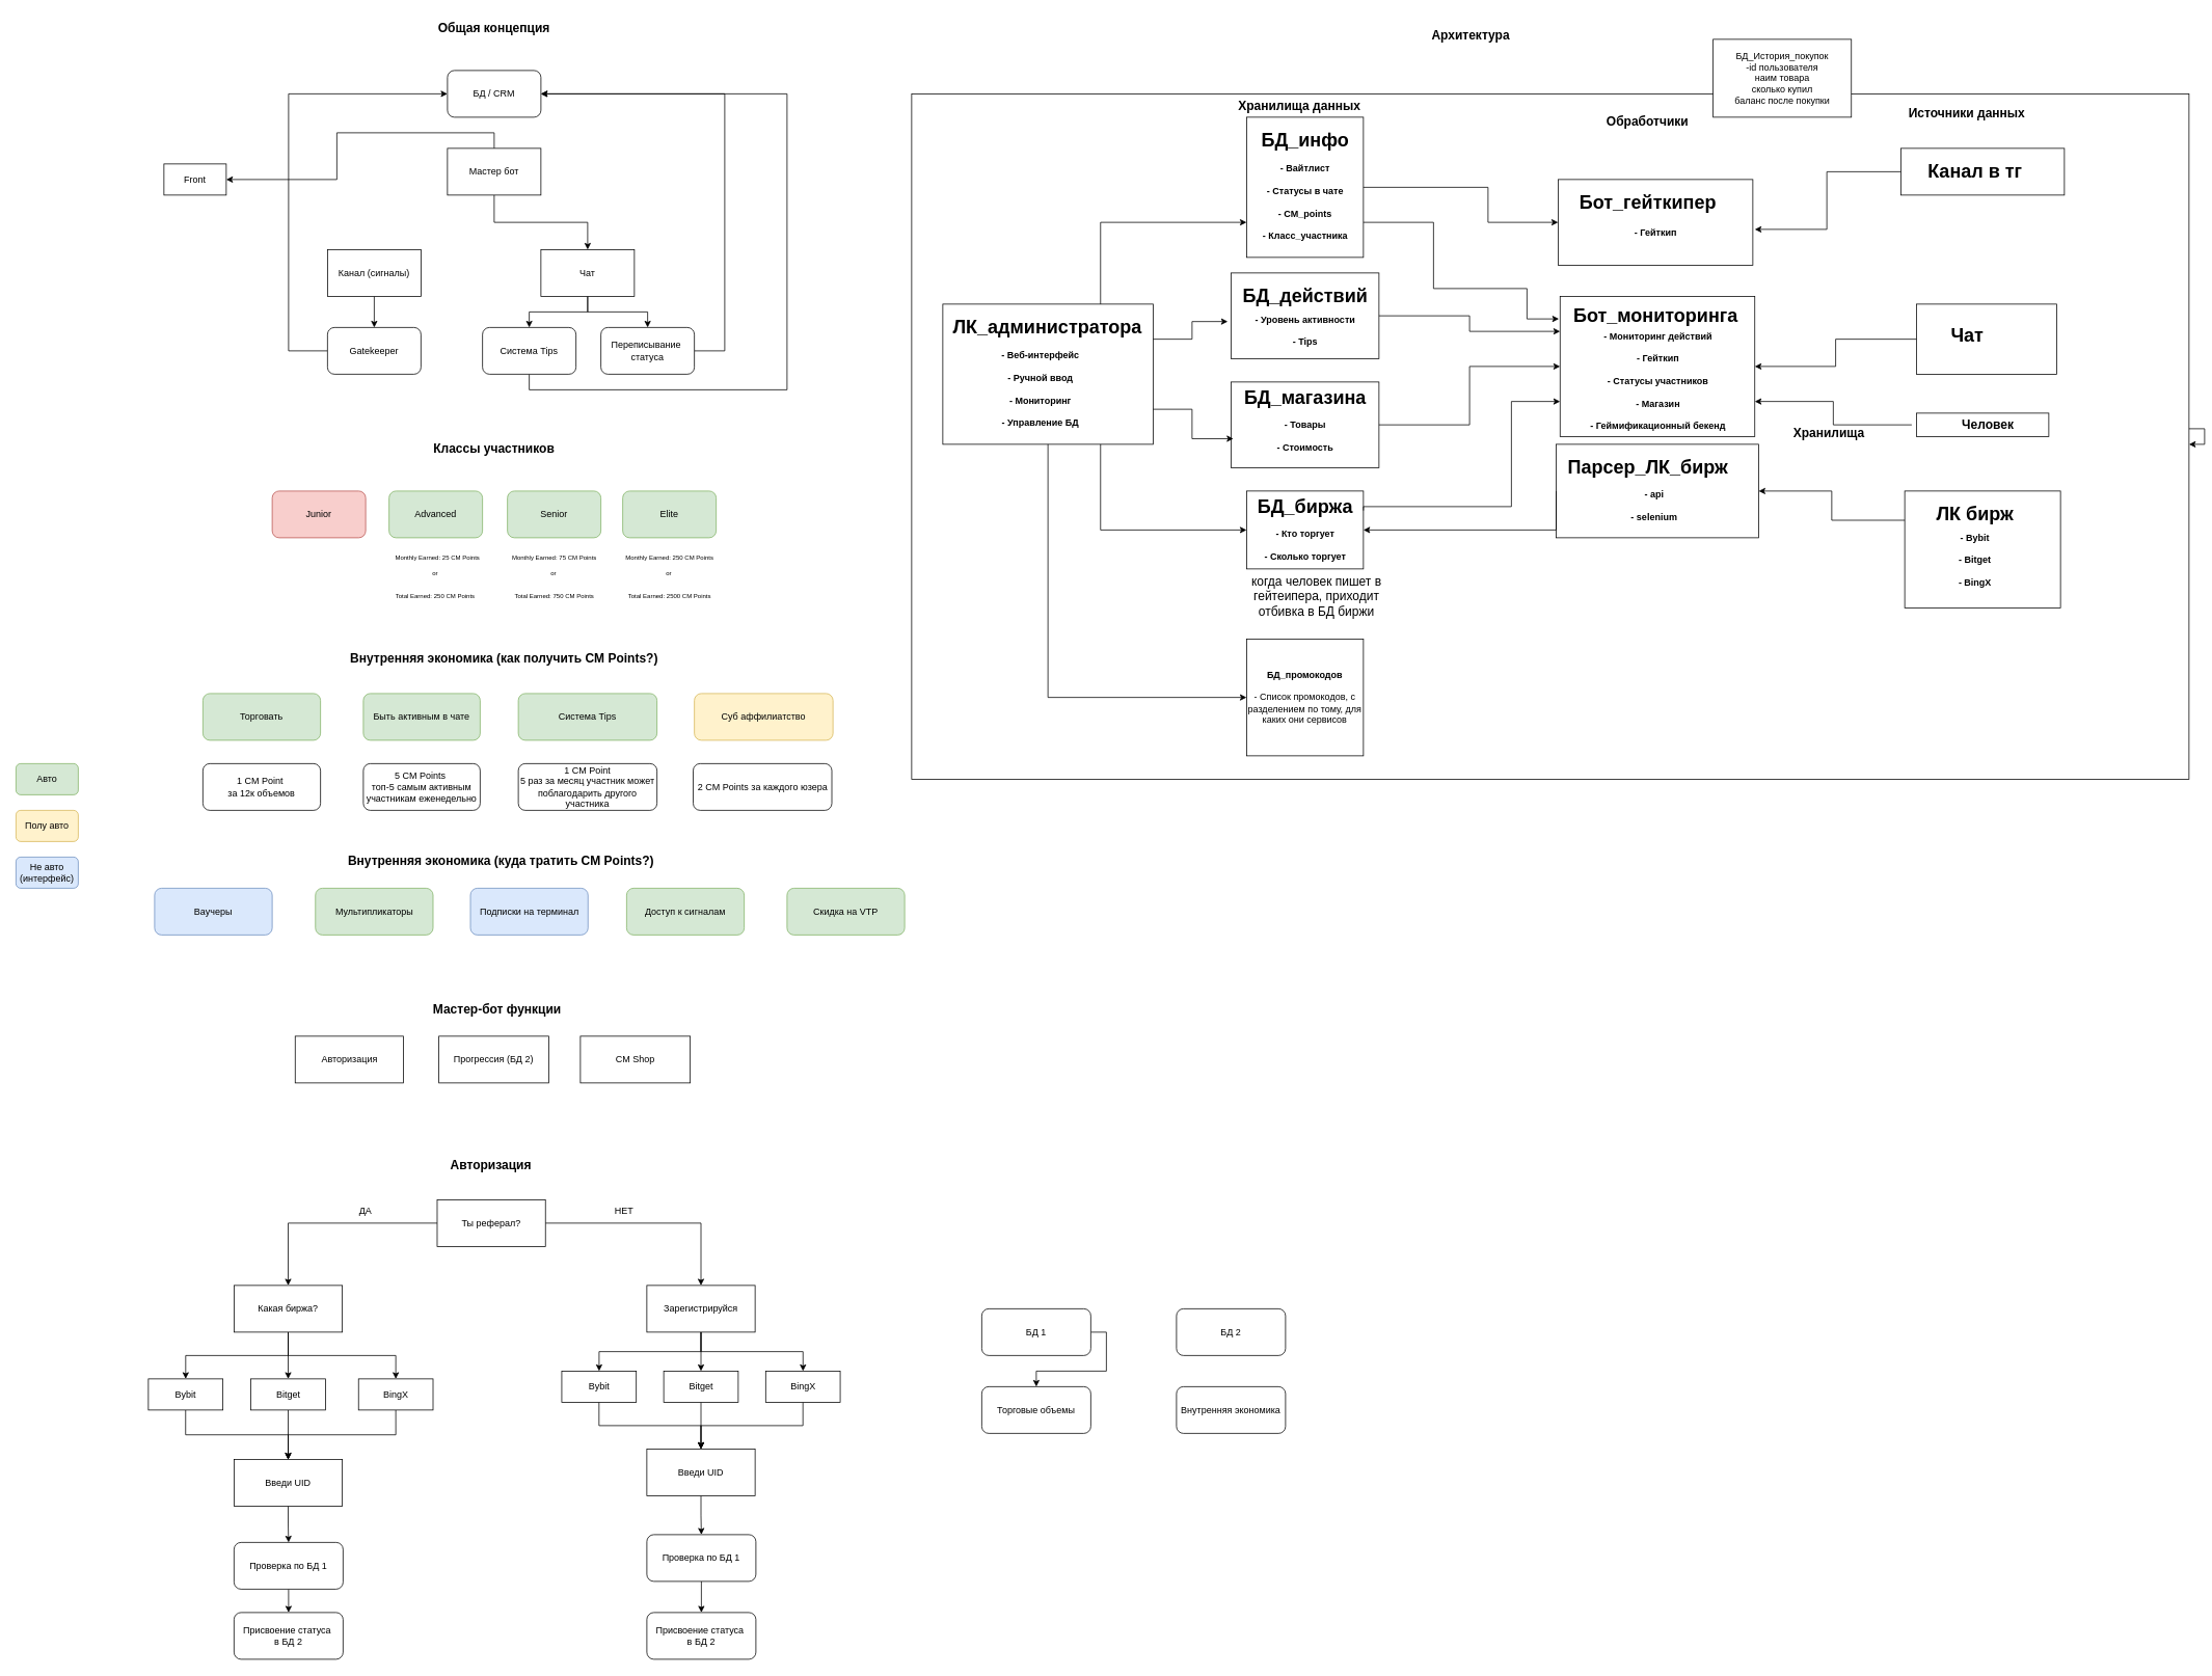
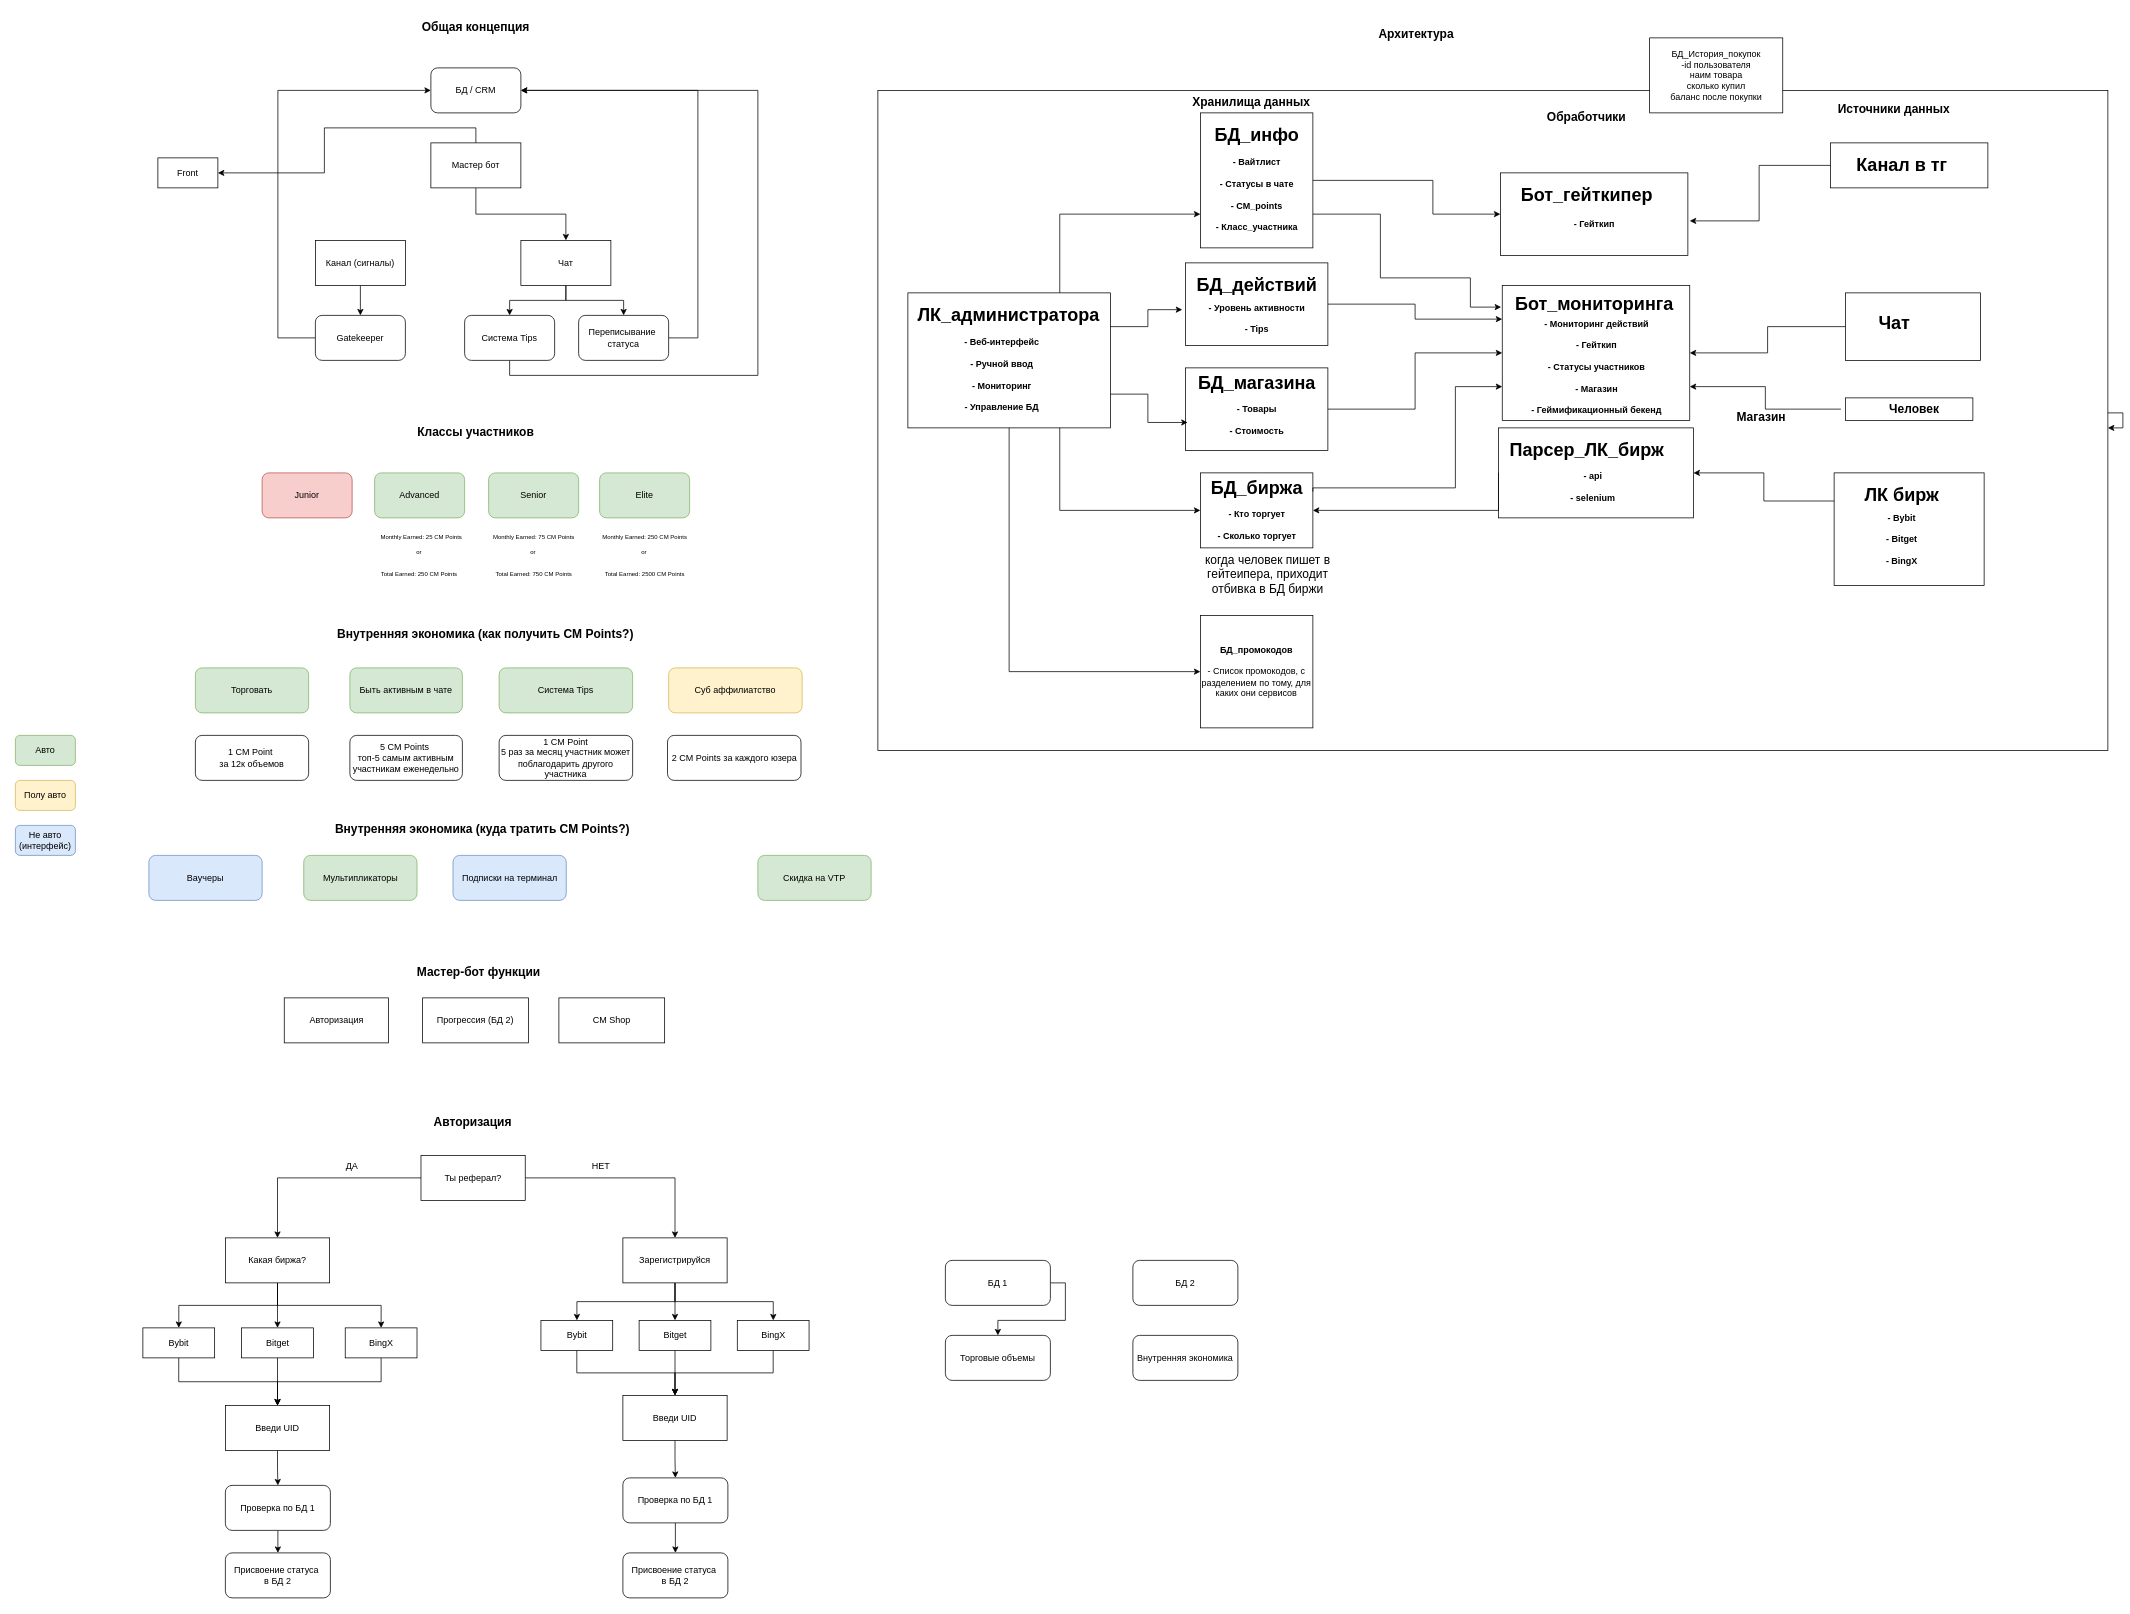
- <mxCell id="147" value="&lt;b&gt;&lt;font style=&quot;font-size: 16px;&quot;&gt;Хранилища&lt;/font&gt;&lt;/b&gt;" style="text;html=1;align=center;verticalAlign=middle;whiteSpace=wrap;rounded=0;" parent="1" vertex="1"><mxGeometry x="2250" y="540" width="196" height="30" as="geometry" /></mxCell>
+ <mxCell id="147" value="&lt;b&gt;&lt;font style=&quot;font-size: 16px;&quot;&gt;Магазин&lt;/font&gt;&lt;/b&gt;" style="text;html=1;align=center;verticalAlign=middle;whiteSpace=wrap;rounded=0;" parent="1" vertex="1"><mxGeometry x="2250" y="540" width="196" height="30" as="geometry" /></mxCell>
- <mxCell id="50" value="Доступ к сигналам" style="rounded=1;whiteSpace=wrap;html=1;fillColor=#d5e8d4;strokeColor=#82b366;" parent="1" vertex="1"><mxGeometry x="804" y="1140" width="151" height="60" as="geometry" /></mxCell>
